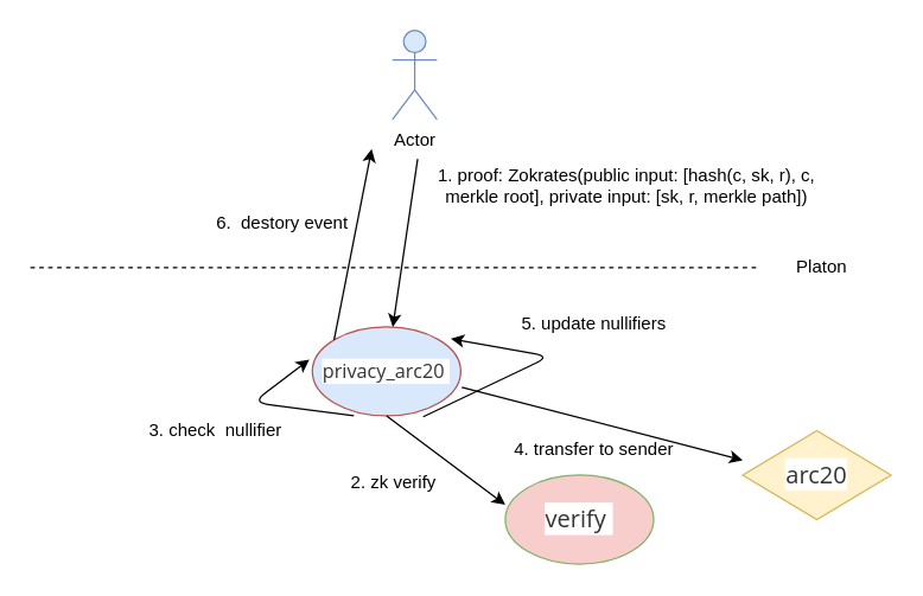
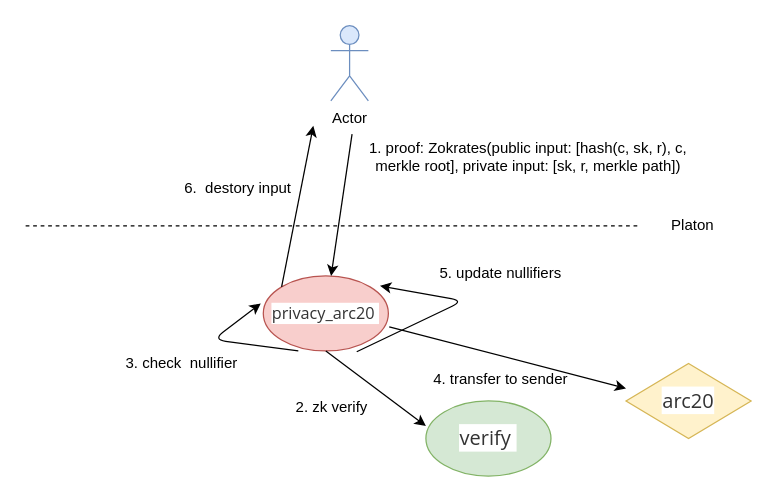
- <mxCell id="14" value="6.&amp;nbsp; destory event" style="text;html=1;strokeColor=none;fillColor=none;align=center;verticalAlign=middle;whiteSpace=wrap;rounded=0;" parent="1" vertex="1"><mxGeometry x="140" y="140" width="100" height="20" as="geometry" /></mxCell>
+ <mxCell id="14" value="6.&amp;nbsp; destory input" style="text;html=1;strokeColor=none;fillColor=none;align=center;verticalAlign=middle;whiteSpace=wrap;rounded=0;" parent="1" vertex="1"><mxGeometry x="140" y="140" width="100" height="20" as="geometry" /></mxCell>
- <mxCell id="4" value="&lt;span style=&quot;color: rgb(51 , 51 , 51) ; font-family: &amp;#34;open sans&amp;#34; , &amp;#34;clear sans&amp;#34; , &amp;#34;helvetica neue&amp;#34; , &amp;#34;helvetica&amp;#34; , &amp;#34;arial&amp;#34; , sans-serif ; white-space: pre-wrap ; background-color: rgb(255 , 255 , 255)&quot;&gt;&lt;font style=&quot;font-size: 13px&quot;&gt;privacy_arc20 &lt;/font&gt;&lt;/span&gt;" style="ellipse;whiteSpace=wrap;html=1;fillColor=#dae8fc;strokeColor=#b85450;" parent="1" vertex="1"><mxGeometry x="210" y="220" width="100" height="60" as="geometry" /></mxCell>
+ <mxCell id="4" value="&lt;span style=&quot;color: rgb(51 , 51 , 51) ; font-family: &amp;#34;open sans&amp;#34; , &amp;#34;clear sans&amp;#34; , &amp;#34;helvetica neue&amp;#34; , &amp;#34;helvetica&amp;#34; , &amp;#34;arial&amp;#34; , sans-serif ; white-space: pre-wrap ; background-color: rgb(255 , 255 , 255)&quot;&gt;&lt;font style=&quot;font-size: 13px&quot;&gt;privacy_arc20 &lt;/font&gt;&lt;/span&gt;" style="ellipse;whiteSpace=wrap;html=1;fillColor=#f8cecc;strokeColor=#b85450;" parent="1" vertex="1"><mxGeometry x="210" y="220" width="100" height="60" as="geometry" /></mxCell>
- <mxCell id="5" value="&lt;span style=&quot;color: rgb(51 , 51 , 51) ; font-family: &amp;#34;open sans&amp;#34; , &amp;#34;clear sans&amp;#34; , &amp;#34;helvetica neue&amp;#34; , &amp;#34;helvetica&amp;#34; , &amp;#34;arial&amp;#34; , sans-serif ; font-size: 16px ; white-space: pre-wrap ; background-color: rgb(255 , 255 , 255)&quot;&gt;verify &lt;/span&gt;" style="ellipse;whiteSpace=wrap;html=1;fillColor=#f8cecc;strokeColor=#82b366;" parent="1" vertex="1"><mxGeometry x="340" y="320" width="100" height="60" as="geometry" /></mxCell>
+ <mxCell id="5" value="&lt;span style=&quot;color: rgb(51 , 51 , 51) ; font-family: &amp;#34;open sans&amp;#34; , &amp;#34;clear sans&amp;#34; , &amp;#34;helvetica neue&amp;#34; , &amp;#34;helvetica&amp;#34; , &amp;#34;arial&amp;#34; , sans-serif ; font-size: 16px ; white-space: pre-wrap ; background-color: rgb(255 , 255 , 255)&quot;&gt;verify &lt;/span&gt;" style="ellipse;whiteSpace=wrap;html=1;fillColor=#d5e8d4;strokeColor=#82b366;" parent="1" vertex="1"><mxGeometry x="340" y="320" width="100" height="60" as="geometry" /></mxCell>
